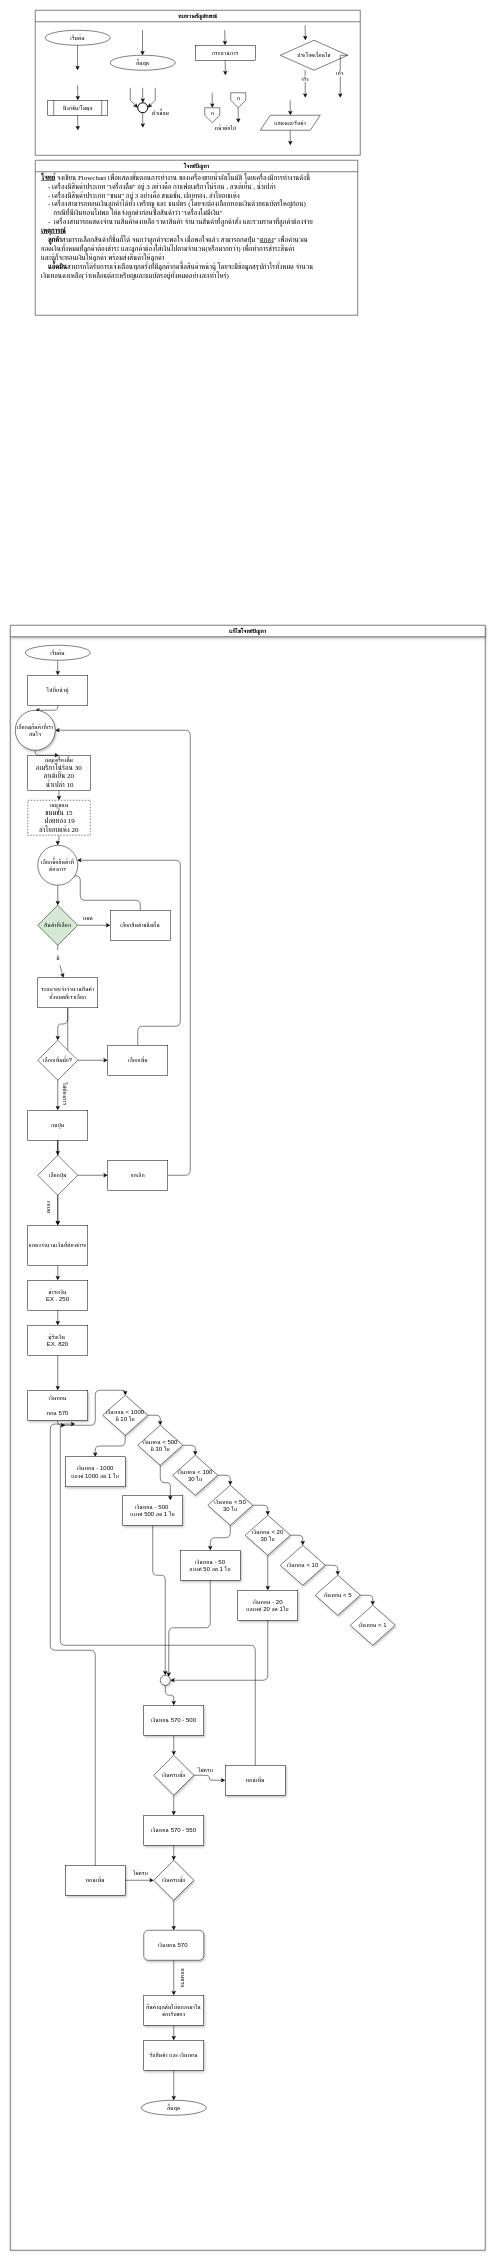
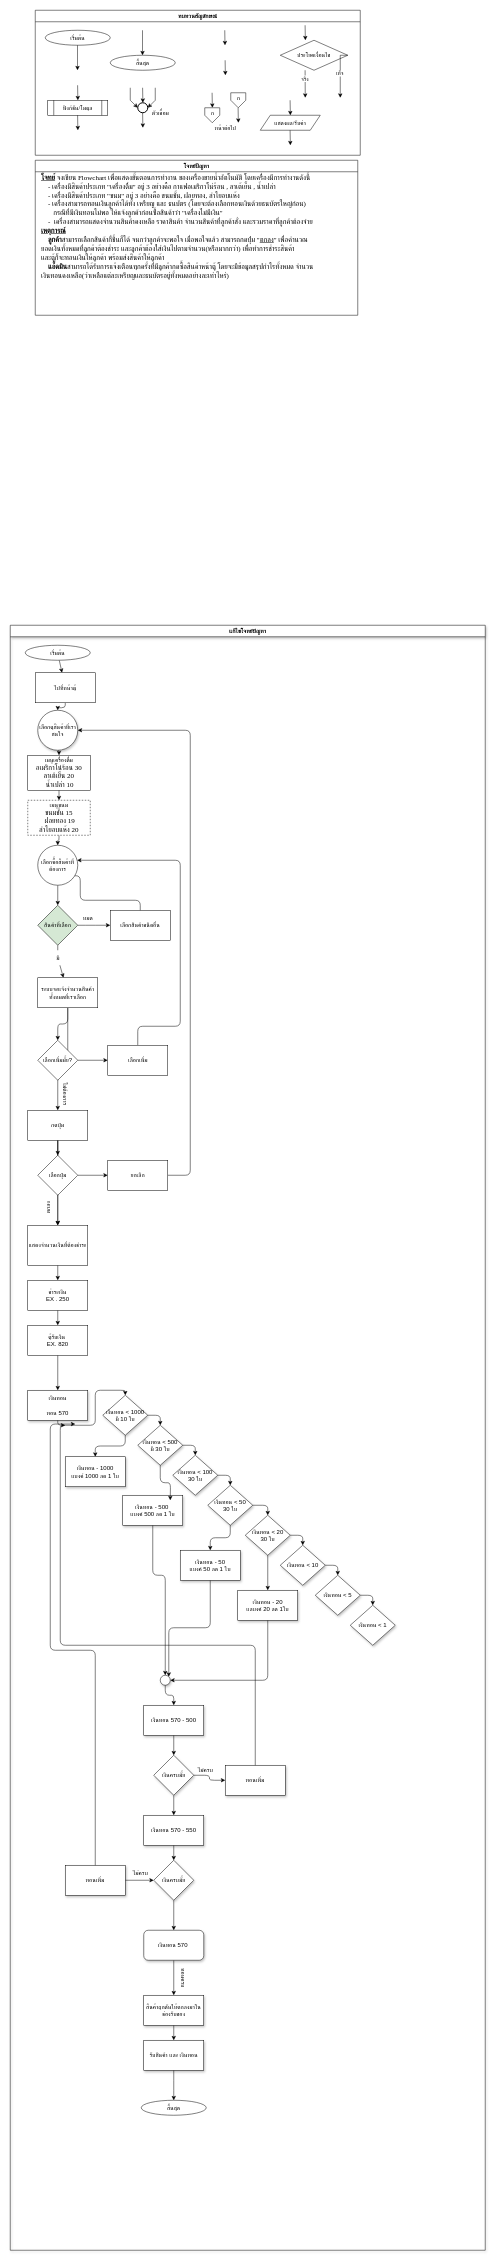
- <mxCell id="7" value="กระบวนการ" style="rounded=0;whiteSpace=wrap;html=1;fontFamily=Sarabun;fontSource=https%3A%2F%2Ffonts.googleapis.com%2Fcss%3Ffamily%3DSarabun;" vertex="1" parent="2"><mxGeometry x="320" y="70" width="120" height="30" as="geometry" /></mxCell>
- <mxCell id="40" value="ไปที่หน้าตู้" style="whiteSpace=wrap;html=1;" vertex="1" parent="35"><mxGeometry x="35" y="100" width="120" height="60" as="geometry" /></mxCell>
+ <mxCell id="40" value="ไปที่หน้าตู้" style="whiteSpace=wrap;html=1;" vertex="1" parent="35"><mxGeometry x="50" y="95" width="120" height="60" as="geometry" /></mxCell>
- <mxCell id="78" value="เลือกดูสินค้าที่เราสนใจ" style="ellipse;whiteSpace=wrap;html=1;shadow=1;" vertex="1" parent="35"><mxGeometry x="10" y="170" width="80" height="80" as="geometry" /></mxCell>
+ <mxCell id="78" value="เลือกดูสินค้าที่เราสนใจ" style="ellipse;whiteSpace=wrap;html=1;shadow=1;" vertex="1" parent="35"><mxGeometry x="55" y="170" width="80" height="80" as="geometry" /></mxCell>
